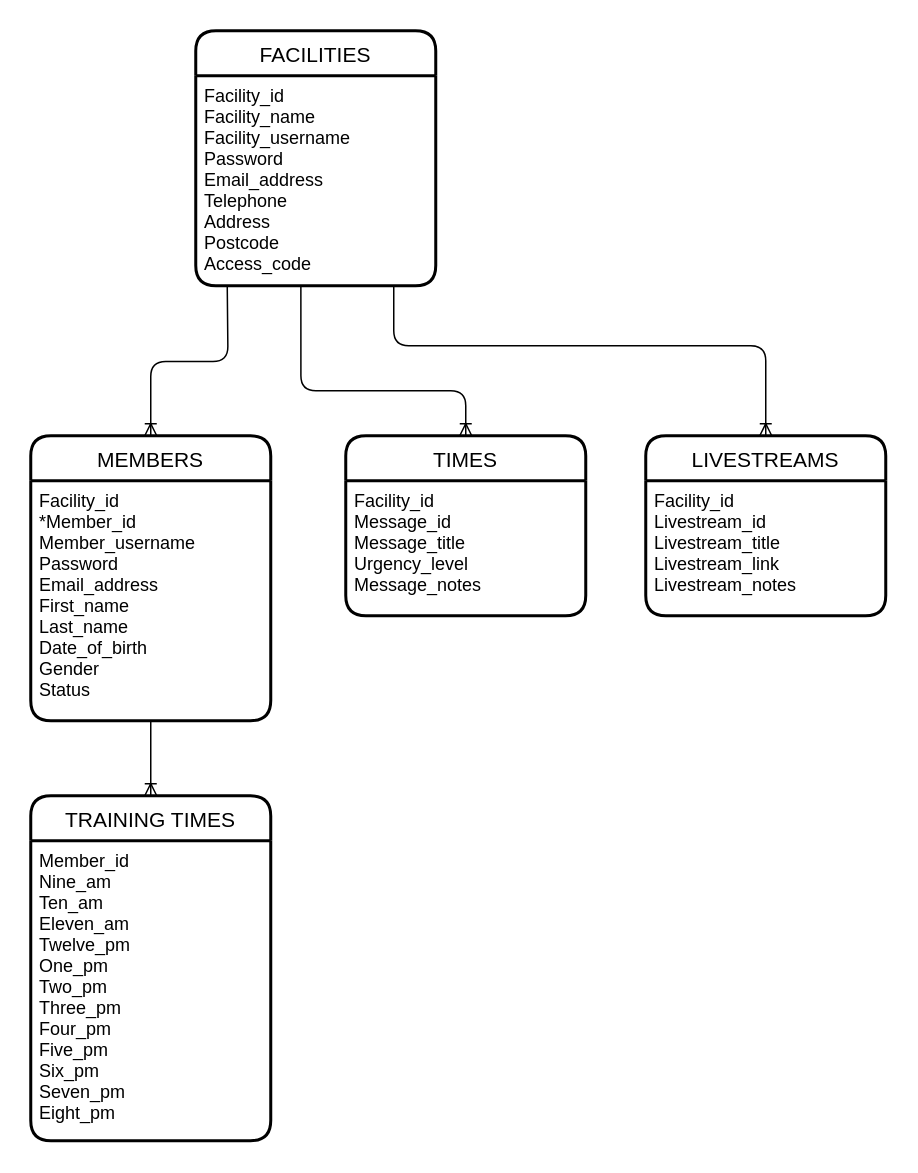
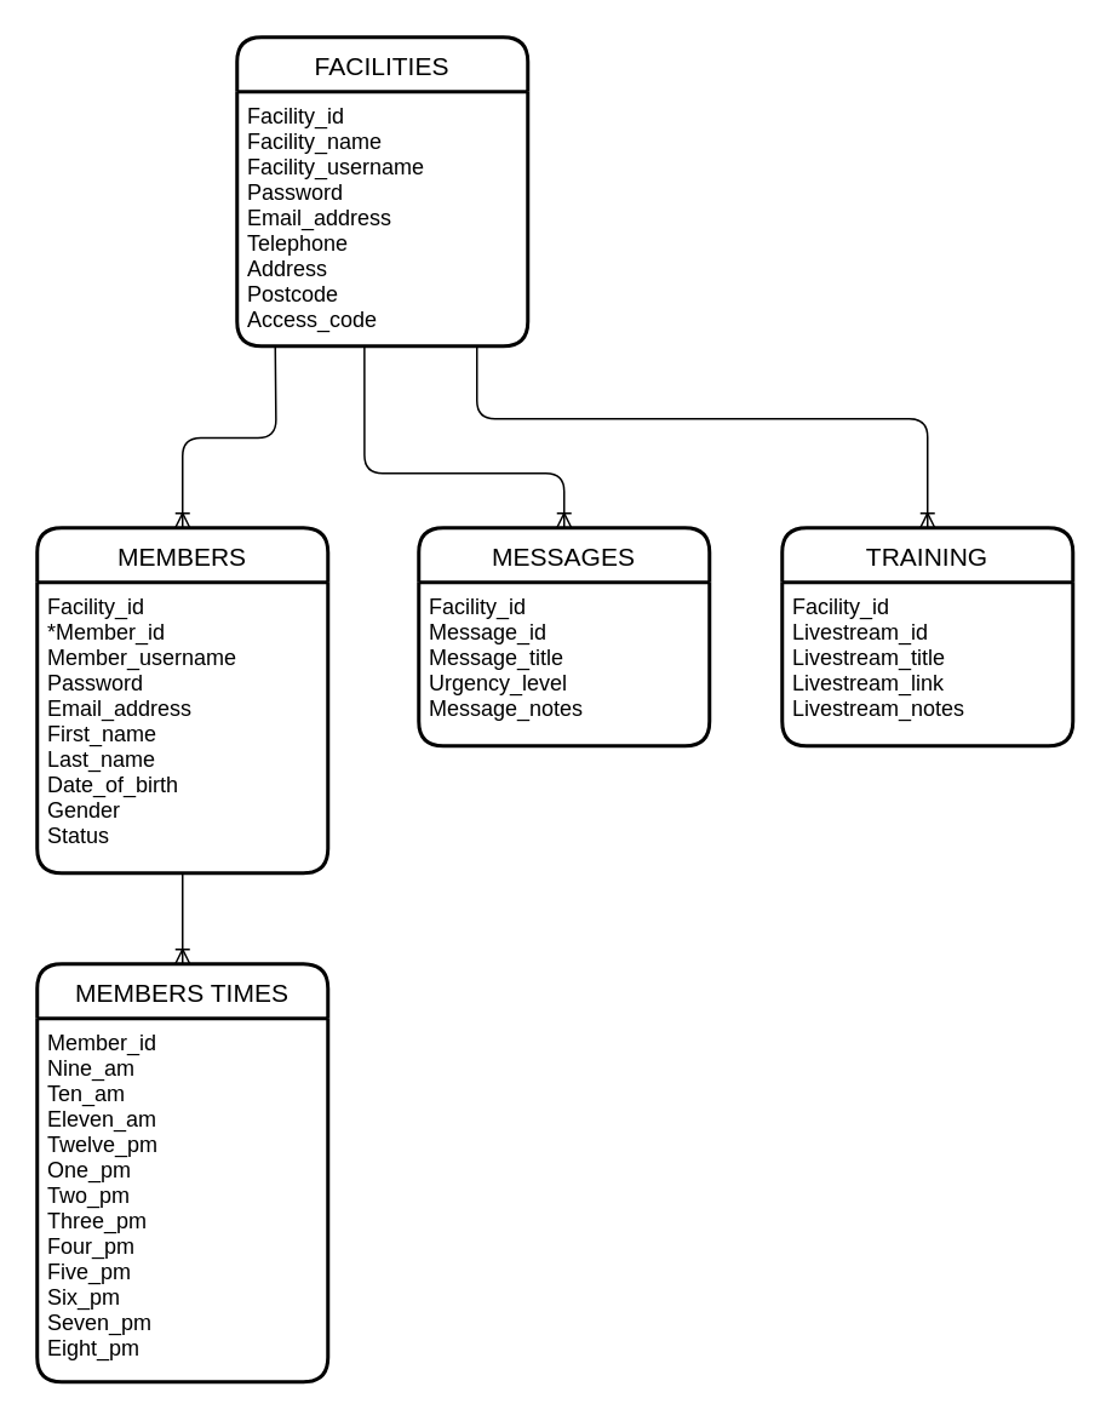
- <mxCell id="4" value="TIMES" style="swimlane;childLayout=stackLayout;horizontal=1;startSize=30;horizontalStack=0;rounded=1;fontSize=14;fontStyle=0;strokeWidth=2;resizeParent=0;resizeLast=1;shadow=0;dashed=0;align=center;" parent="1" vertex="1"><mxGeometry x="230" y="290" width="160" height="120" as="geometry" /></mxCell>
+ <mxCell id="4" value="MESSAGES" style="swimlane;childLayout=stackLayout;horizontal=1;startSize=30;horizontalStack=0;rounded=1;fontSize=14;fontStyle=0;strokeWidth=2;resizeParent=0;resizeLast=1;shadow=0;dashed=0;align=center;" parent="1" vertex="1"><mxGeometry x="230" y="290" width="160" height="120" as="geometry" /></mxCell>
- <mxCell id="6" value="LIVESTREAMS" style="swimlane;childLayout=stackLayout;horizontal=1;startSize=30;horizontalStack=0;rounded=1;fontSize=14;fontStyle=0;strokeWidth=2;resizeParent=0;resizeLast=1;shadow=0;dashed=0;align=center;" parent="1" vertex="1"><mxGeometry x="430" y="290" width="160" height="120" as="geometry" /></mxCell>
+ <mxCell id="6" value="TRAINING" style="swimlane;childLayout=stackLayout;horizontal=1;startSize=30;horizontalStack=0;rounded=1;fontSize=14;fontStyle=0;strokeWidth=2;resizeParent=0;resizeLast=1;shadow=0;dashed=0;align=center;" parent="1" vertex="1"><mxGeometry x="430" y="290" width="160" height="120" as="geometry" /></mxCell>
- <mxCell id="10" value="TRAINING TIMES" style="swimlane;childLayout=stackLayout;horizontal=1;startSize=30;horizontalStack=0;rounded=1;fontSize=14;fontStyle=0;strokeWidth=2;resizeParent=0;resizeLast=1;shadow=0;dashed=0;align=center;" parent="1" vertex="1"><mxGeometry x="20" y="530" width="160" height="230" as="geometry" /></mxCell>
+ <mxCell id="10" value="MEMBERS TIMES" style="swimlane;childLayout=stackLayout;horizontal=1;startSize=30;horizontalStack=0;rounded=1;fontSize=14;fontStyle=0;strokeWidth=2;resizeParent=0;resizeLast=1;shadow=0;dashed=0;align=center;" parent="1" vertex="1"><mxGeometry x="20" y="530" width="160" height="230" as="geometry" /></mxCell>
